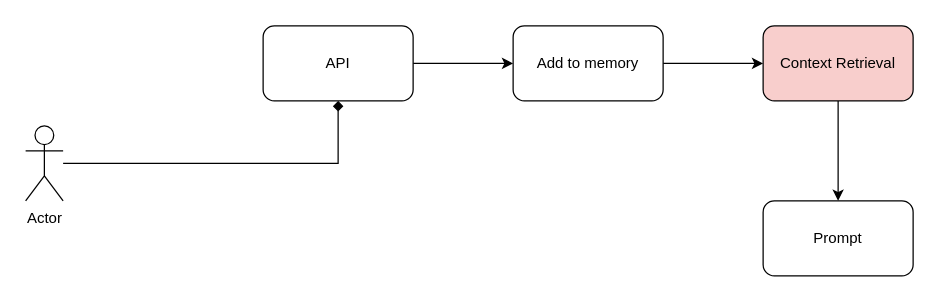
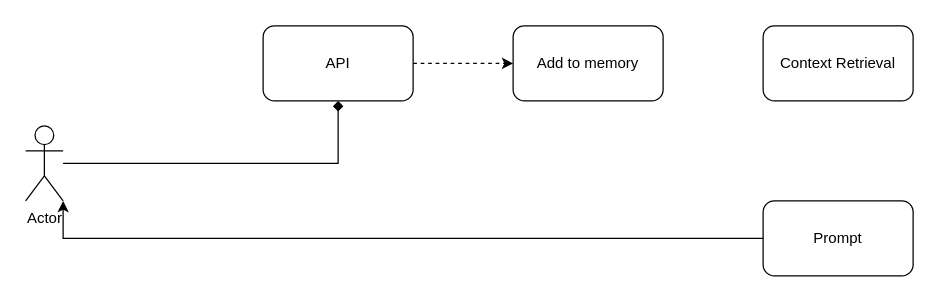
- <mxCell id="4" value="" style="edgeStyle=orthogonalEdgeStyle;rounded=0;orthogonalLoop=1;jettySize=auto;html=1;" edge="1" parent="1" source="5" target="7"><mxGeometry relative="1" as="geometry" /></mxCell>
+ <mxCell id="4" value="" style="edgeStyle=orthogonalEdgeStyle;rounded=0;orthogonalLoop=1;jettySize=auto;html=1;dashed=1;" edge="1" parent="1" source="5" target="7"><mxGeometry relative="1" as="geometry" /></mxCell>
- <mxCell id="6" value="" style="edgeStyle=orthogonalEdgeStyle;rounded=0;orthogonalLoop=1;jettySize=auto;html=1;" edge="1" parent="1" source="7" target="9"><mxGeometry relative="1" as="geometry" /></mxCell>
- <mxCell id="9" value="Context Retrieval" style="whiteSpace=wrap;html=1;rounded=1;fillColor=#f8cecc;" vertex="1" parent="1"><mxGeometry x="610" y="20" width="120" height="60" as="geometry" /></mxCell>
+ <mxCell id="9" value="Context Retrieval" style="whiteSpace=wrap;html=1;rounded=1;" vertex="1" parent="1"><mxGeometry x="610" y="20" width="120" height="60" as="geometry" /></mxCell>
- <mxCell id="8" value="" style="edgeStyle=orthogonalEdgeStyle;rounded=0;orthogonalLoop=1;jettySize=auto;html=1;" edge="1" parent="1" source="9" target="11"><mxGeometry relative="1" as="geometry" /></mxCell>
+ <mxCell id="10" style="edgeStyle=orthogonalEdgeStyle;rounded=0;orthogonalLoop=1;jettySize=auto;html=1;exitX=0;exitY=0.5;exitDx=0;exitDy=0;entryX=1;entryY=1;entryDx=0;entryDy=0;entryPerimeter=0;" edge="1" parent="1" source="11" target="3"><mxGeometry relative="1" as="geometry" /></mxCell>
